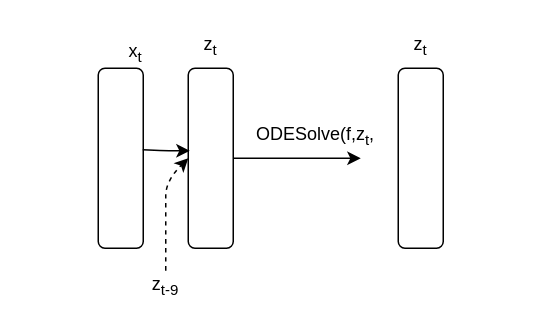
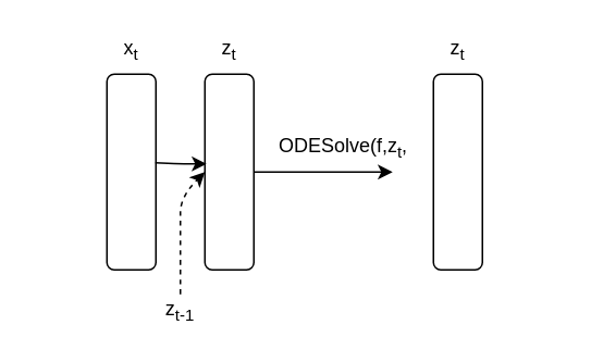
- <mxCell id="3" value="x&lt;sub&gt;t&lt;/sub&gt;" style="text;html=1;strokeColor=none;fillColor=none;align=center;verticalAlign=middle;whiteSpace=wrap;rounded=0;" vertex="1" parent="1"><mxGeometry x="70" y="25" width="40" height="20" as="geometry" /></mxCell>
+ <mxCell id="3" value="x&lt;sub&gt;t&lt;/sub&gt;" style="text;html=1;strokeColor=none;fillColor=none;align=center;verticalAlign=middle;whiteSpace=wrap;rounded=0;" vertex="1" parent="1"><mxGeometry x="60" y="20" width="40" height="20" as="geometry" /></mxCell>
- <mxCell id="8" value="z&lt;sub&gt;t-9&lt;/sub&gt;" style="text;html=1;strokeColor=none;fillColor=none;align=center;verticalAlign=middle;whiteSpace=wrap;rounded=0;" vertex="1" parent="1"><mxGeometry x="90" y="180" width="40" height="20" as="geometry" /></mxCell>
+ <mxCell id="8" value="z&lt;sub&gt;t-1&lt;/sub&gt;" style="text;html=1;strokeColor=none;fillColor=none;align=center;verticalAlign=middle;whiteSpace=wrap;rounded=0;" vertex="1" parent="1"><mxGeometry x="90" y="180" width="40" height="20" as="geometry" /></mxCell>
